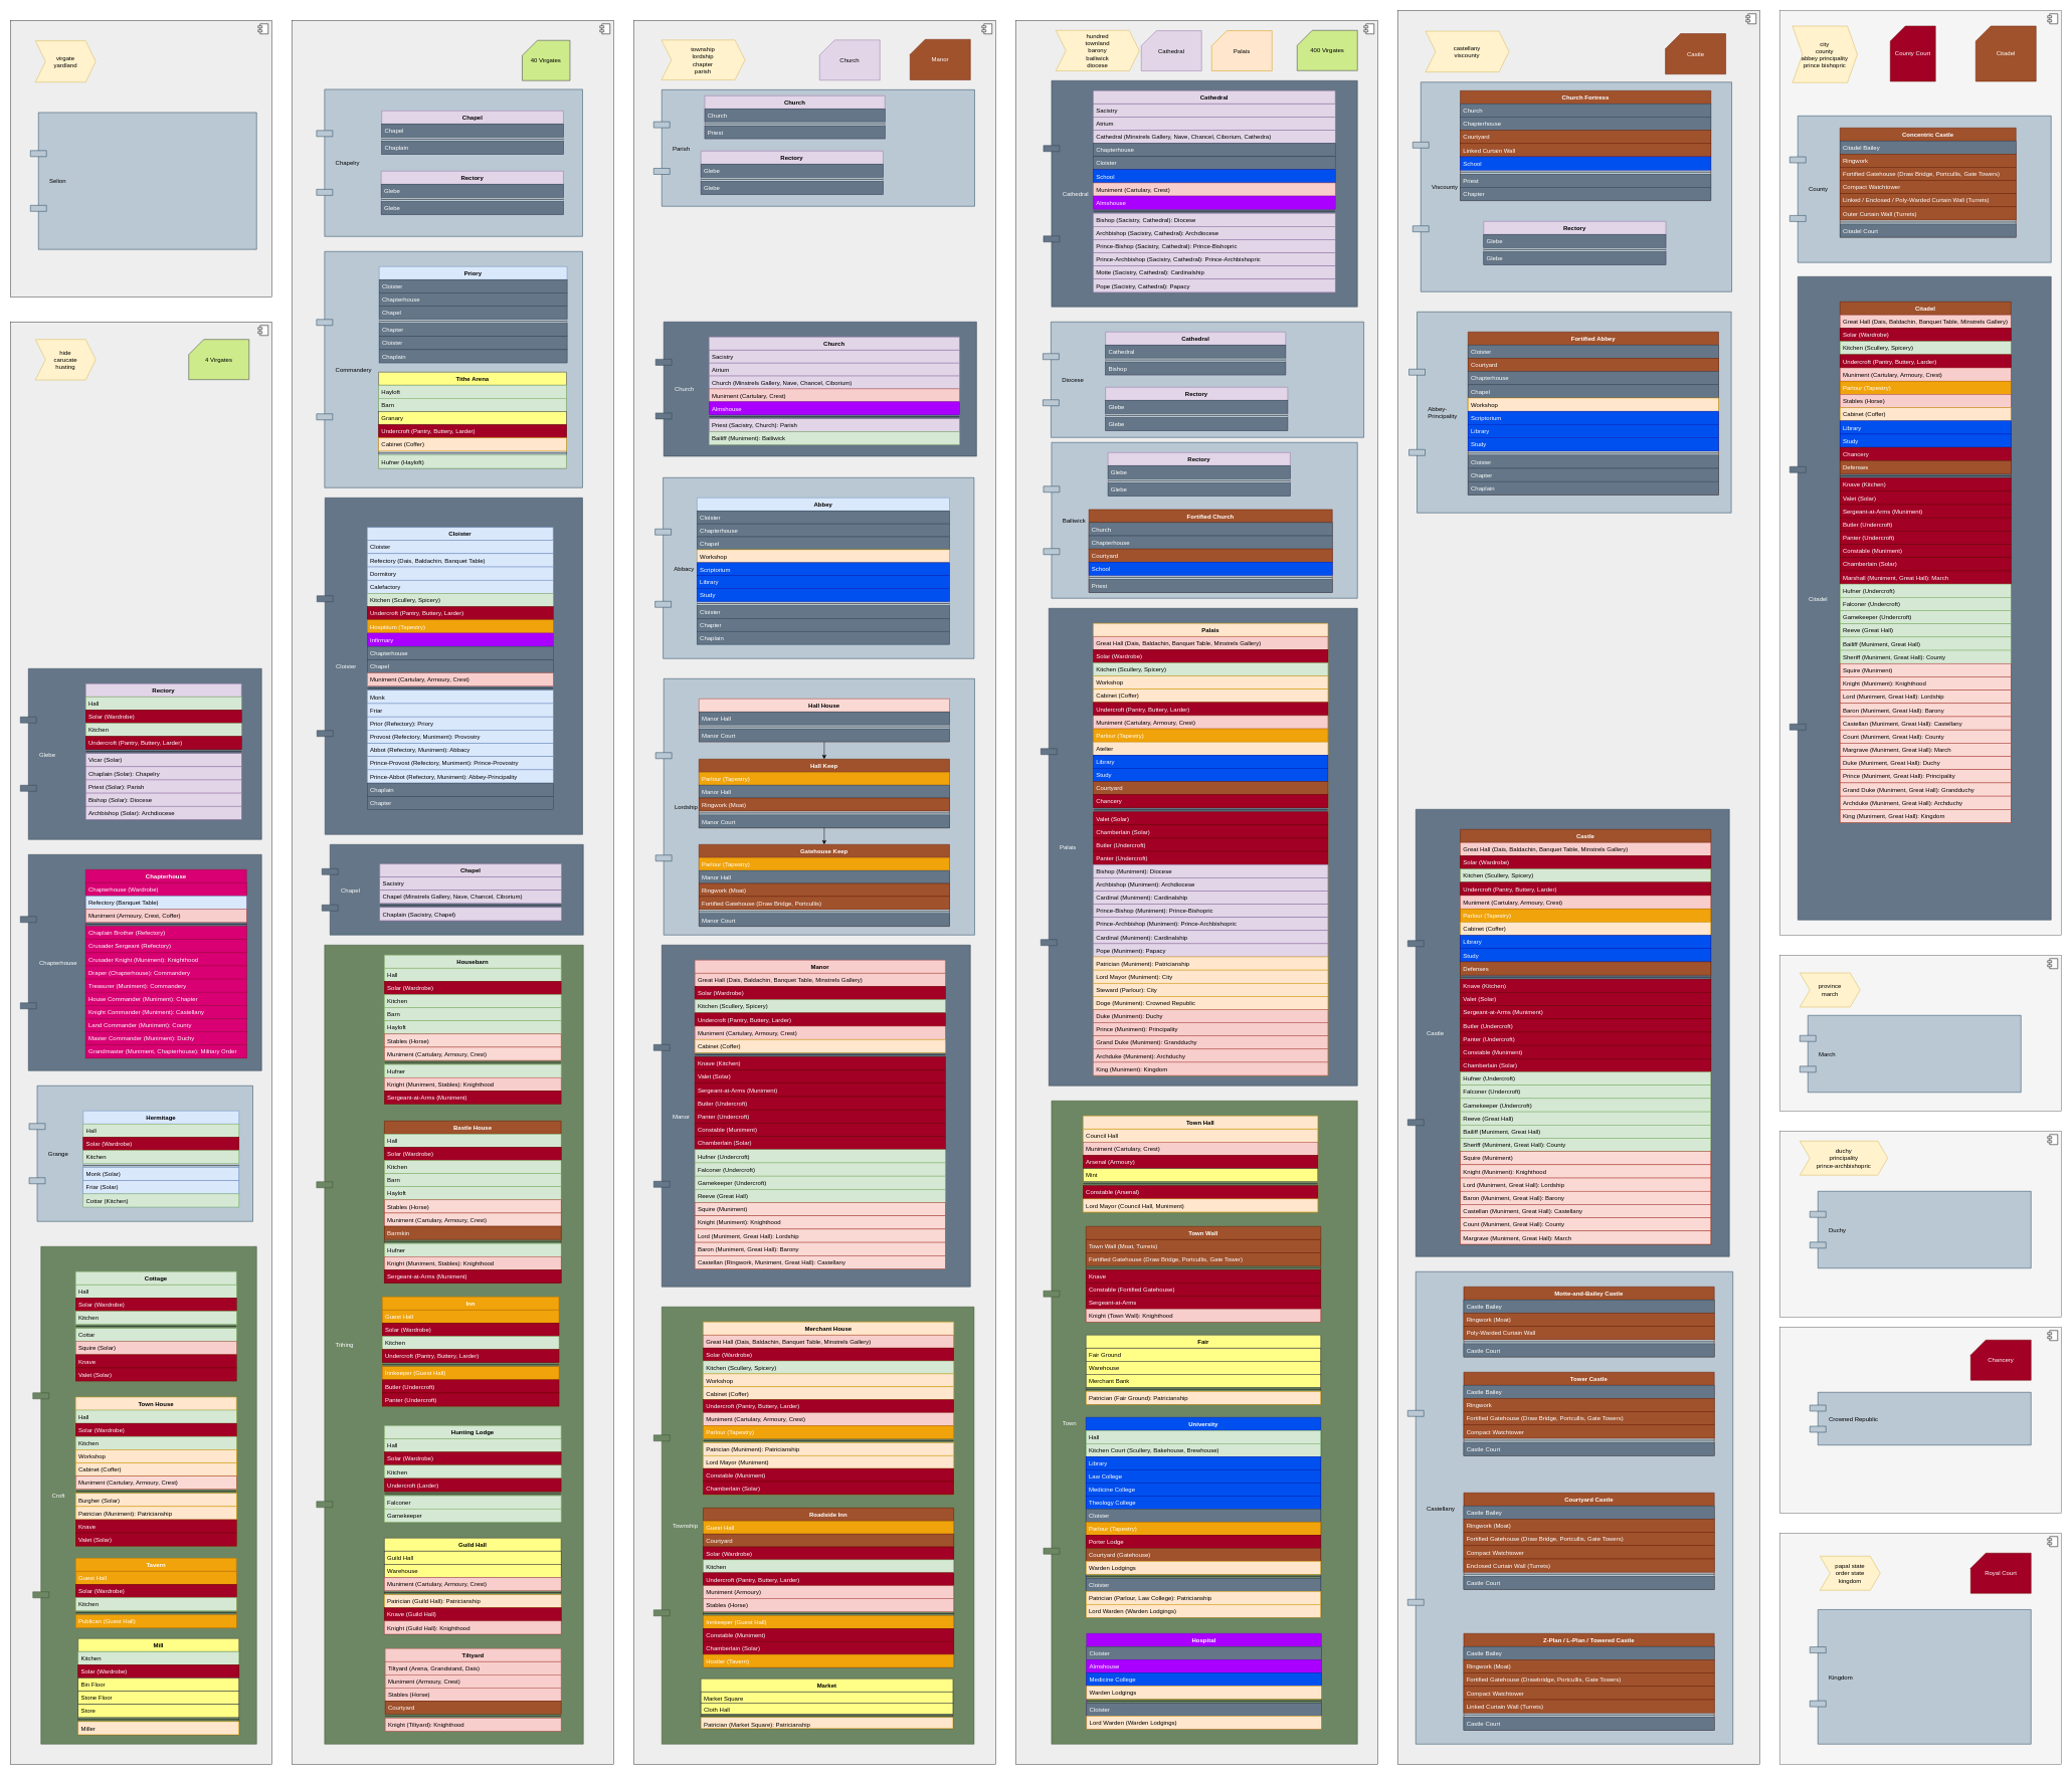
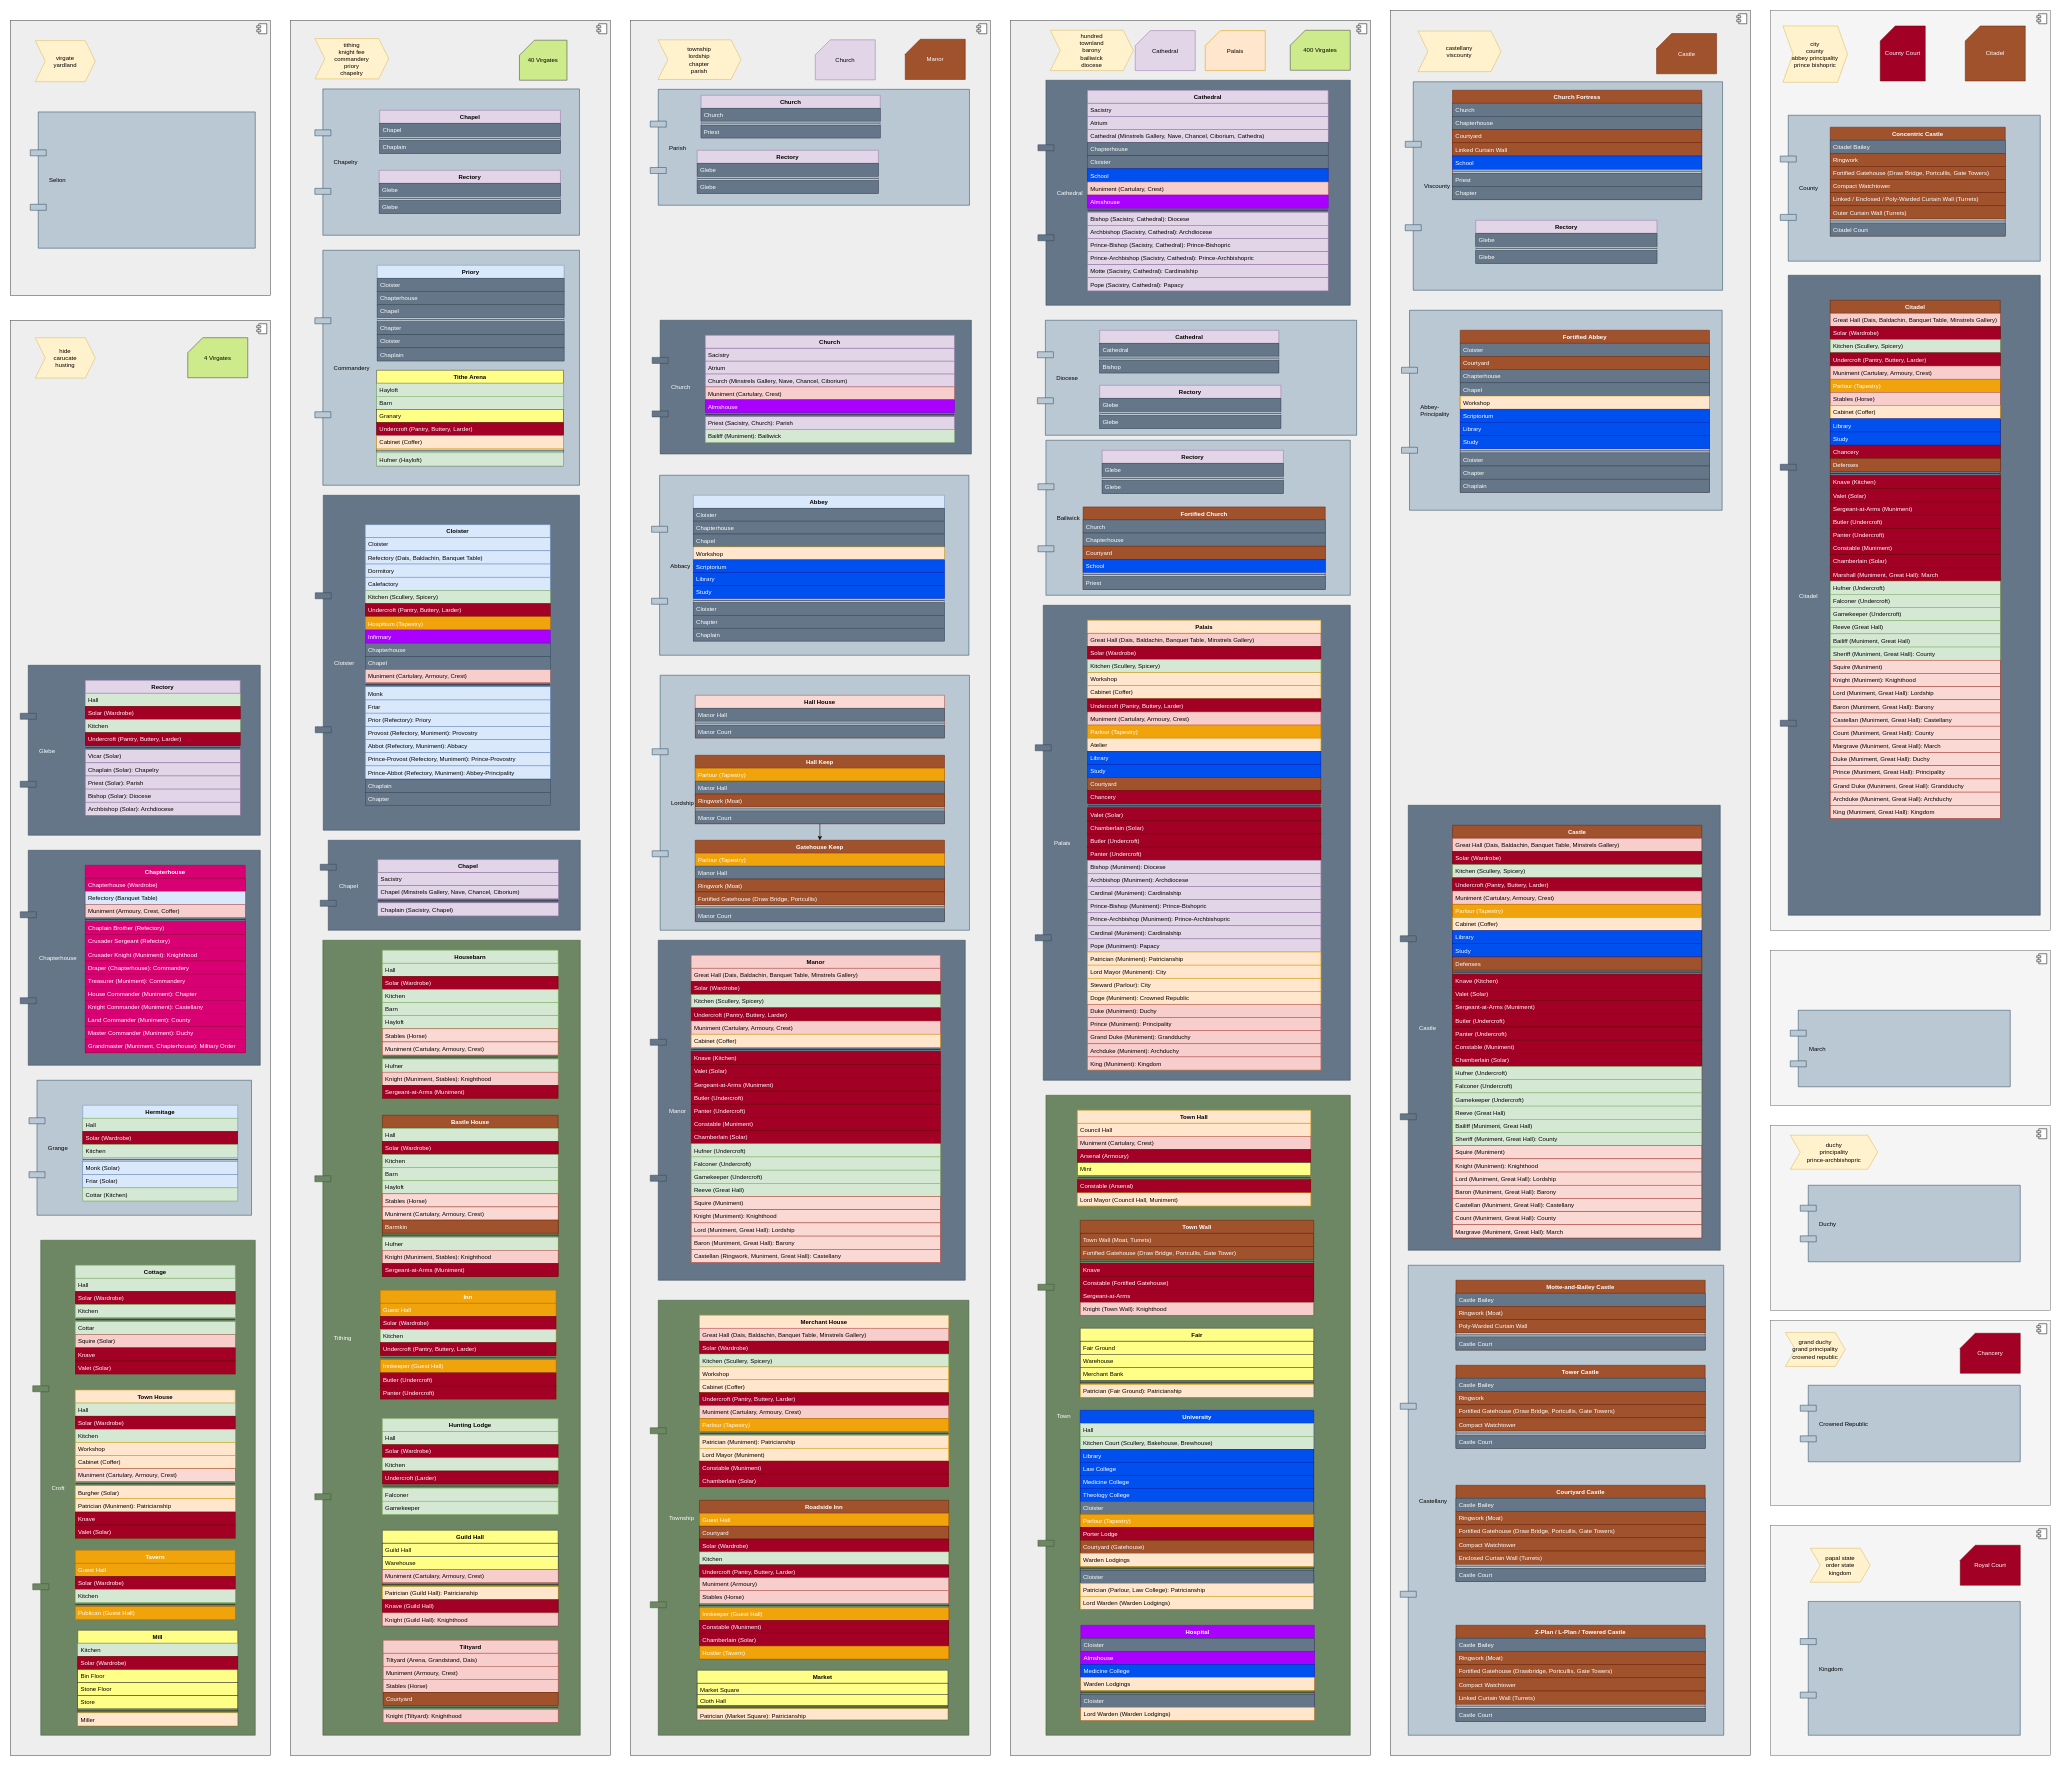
+ <mxCell id="81" value="&lt;div&gt;tithing&lt;/div&gt;&lt;div&gt;knight fee&lt;/div&gt;&lt;div&gt;commandery&lt;/div&gt;&lt;div&gt;priory&lt;/div&gt;&lt;div&gt;chapelry&lt;br&gt;&lt;/div&gt;" style="shape=step;perimeter=stepPerimeter;whiteSpace=wrap;html=1;fixedSize=1;fillColor=#fff2cc;strokeColor=#d6b656;" parent="79" vertex="1"><mxGeometry x="49.231" y="36.596" width="147.692" height="80.698" as="geometry" /></mxCell>
- <mxCell id="269" value="" style="endArrow=classic;html=1;entryX=0.5;entryY=0;entryDx=0;entryDy=0;exitX=0.5;exitY=1;exitDx=0;exitDy=0;" edge="1" parent="196" source="258" target="262"><mxGeometry width="50" height="50" relative="1" as="geometry"><mxPoint x="350" y="1240" as="sourcePoint" /><mxPoint x="430" y="930" as="targetPoint" /></mxGeometry></mxCell>
- <mxCell id="595" value="&lt;div&gt;province&lt;/div&gt;&lt;div&gt;march&lt;br&gt;&lt;/div&gt;" style="shape=step;perimeter=stepPerimeter;whiteSpace=wrap;html=1;fixedSize=1;fillColor=#fff2cc;strokeColor=#d6b656;" parent="593" vertex="1"><mxGeometry x="40" y="35.447" width="120" height="68.039" as="geometry" /></mxCell>
+ <mxCell id="603" value="&lt;div&gt;grand duchy&lt;/div&gt;&lt;div&gt;grand principality&lt;/div&gt;&lt;div&gt;crowned republic&lt;br&gt;&lt;/div&gt;" style="shape=step;perimeter=stepPerimeter;whiteSpace=wrap;html=1;fixedSize=1;fillColor=#fff2cc;strokeColor=#d6b656;" parent="601" vertex="1"><mxGeometry x="30" y="24.337" width="120" height="68.039" as="geometry" /></mxCell>
- <mxCell id="604" value="Crowned Republic" style="shape=component;align=left;spacingLeft=36;fillColor=#bac8d3;strokeColor=#23445d;" parent="601" vertex="1"><mxGeometry x="60" y="130" width="440" height="105" as="geometry" /></mxCell>
+ <mxCell id="604" value="Crowned Republic" style="shape=component;align=left;spacingLeft=36;fillColor=#bac8d3;strokeColor=#23445d;" parent="601" vertex="1"><mxGeometry x="60" y="130" width="440" height="153.088" as="geometry" /></mxCell>
